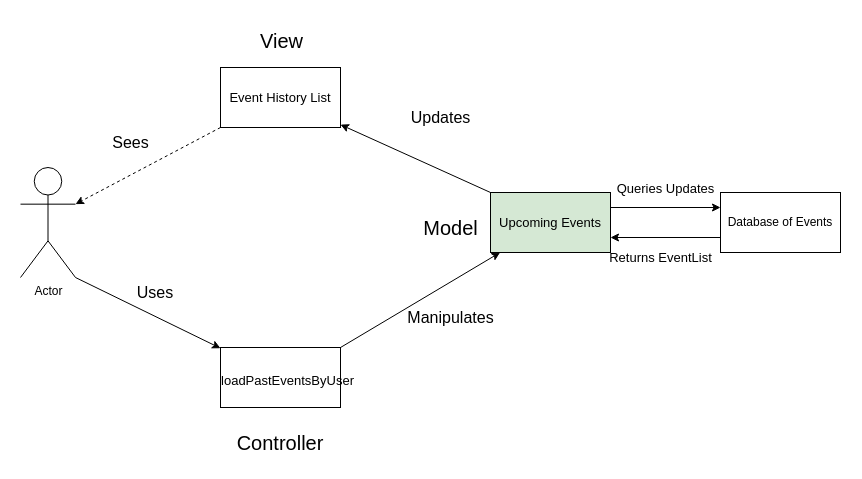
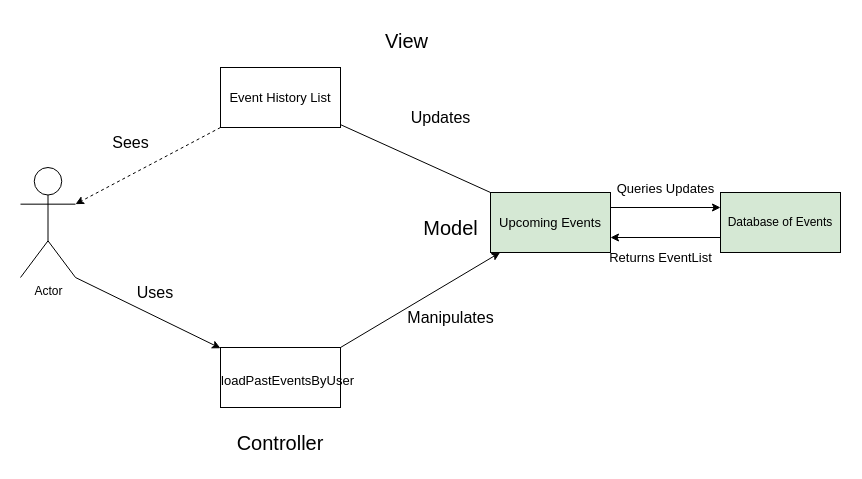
- <mxCell id="20" value="&lt;font style=&quot;font-size: 20px;&quot;&gt;View&lt;/font&gt;" style="text;html=1;align=center;verticalAlign=middle;resizable=0;points=[];autosize=1;strokeColor=none;fillColor=none;fontSize=13;" vertex="1" parent="1"><mxGeometry x="246" y="20" width="70" height="40" as="geometry" /></mxCell>
+ <mxCell id="20" value="&lt;font style=&quot;font-size: 20px;&quot;&gt;View&lt;/font&gt;" style="text;html=1;align=center;verticalAlign=middle;resizable=0;points=[];autosize=1;strokeColor=none;fillColor=none;fontSize=13;" vertex="1" parent="1"><mxGeometry x="371" y="20" width="70" height="40" as="geometry" /></mxCell>
- <mxCell id="17" value="" style="endArrow=classic;html=1;rounded=0;fontSize=13;exitX=0;exitY=0;exitDx=0;exitDy=0;" edge="1" parent="1" source="7" target="18"><mxGeometry width="50" height="50" relative="1" as="geometry"><mxPoint x="370" y="277" as="sourcePoint" /><mxPoint x="340" y="117" as="targetPoint" /></mxGeometry></mxCell>
+ <mxCell id="17" value="" style="endArrow=none;html=1;rounded=0;fontSize=13;exitX=0;exitY=0;exitDx=0;exitDy=0;" edge="1" parent="1" source="7" target="18"><mxGeometry width="50" height="50" relative="1" as="geometry"><mxPoint x="370" y="277" as="sourcePoint" /><mxPoint x="340" y="117" as="targetPoint" /></mxGeometry></mxCell>
- <mxCell id="9" value="Database of Events" style="rounded=0;whiteSpace=wrap;html=1;" vertex="1" parent="1"><mxGeometry x="720" y="192" width="120" height="60" as="geometry" /></mxCell>
+ <mxCell id="9" value="Database of Events" style="rounded=0;whiteSpace=wrap;html=1;fillColor=#d5e8d4;" vertex="1" parent="1"><mxGeometry x="720" y="192" width="120" height="60" as="geometry" /></mxCell>
